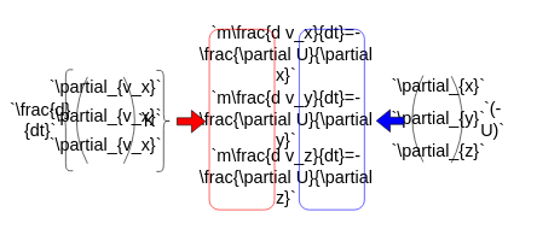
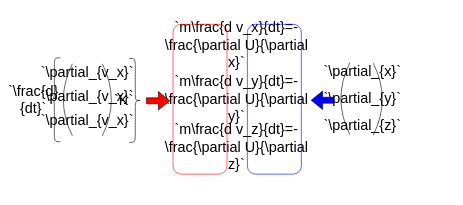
- <mxCell id="20" value="&lt;div&gt;`(-U)`&lt;/div&gt;" style="text;html=1;align=center;verticalAlign=middle;whiteSpace=wrap;rounded=0;fontSize=24;" vertex="1" parent="1"><mxGeometry x="654" y="135" width="50" height="60" as="geometry" /></mxCell>
